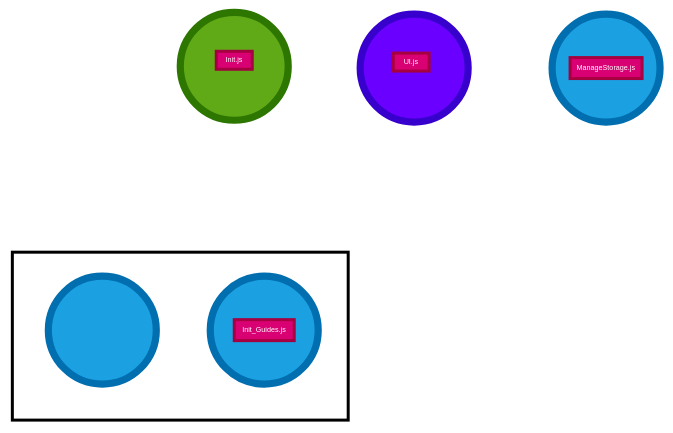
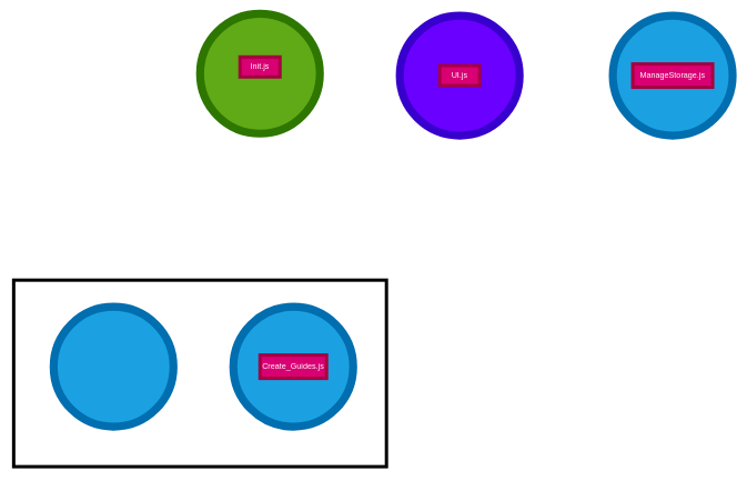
- <mxCell id="6" value="UI.js" style="text;html=1;align=center;verticalAlign=middle;whiteSpace=wrap;rounded=0;fillColor=#d80073;fontColor=#ffffff;strokeColor=#A50040;strokeWidth=5;perimeterSpacing=0;" vertex="1" parent="1"><mxGeometry x="655" y="88" width="60" height="30" as="geometry" /></mxCell>
+ <mxCell id="6" value="UI.js" style="text;html=1;align=center;verticalAlign=middle;whiteSpace=wrap;rounded=0;fillColor=#d80073;fontColor=#ffffff;strokeColor=#A50040;strokeWidth=5;perimeterSpacing=0;" vertex="1" parent="1"><mxGeometry x="660" y="98" width="60" height="30" as="geometry" /></mxCell>
- <mxCell id="9" value="Init_Guides.js" style="text;html=1;align=center;verticalAlign=middle;whiteSpace=wrap;rounded=0;fillColor=#d80073;fontColor=#ffffff;strokeColor=#A50040;strokeWidth=5;perimeterSpacing=0;" vertex="1" parent="1"><mxGeometry x="390" y="532.5" width="100" height="35" as="geometry" /></mxCell>
+ <mxCell id="9" value="Create_Guides.js" style="text;html=1;align=center;verticalAlign=middle;whiteSpace=wrap;rounded=0;fillColor=#d80073;fontColor=#ffffff;strokeColor=#A50040;strokeWidth=5;perimeterSpacing=0;" vertex="1" parent="1"><mxGeometry x="390" y="532.5" width="100" height="35" as="geometry" /></mxCell>
